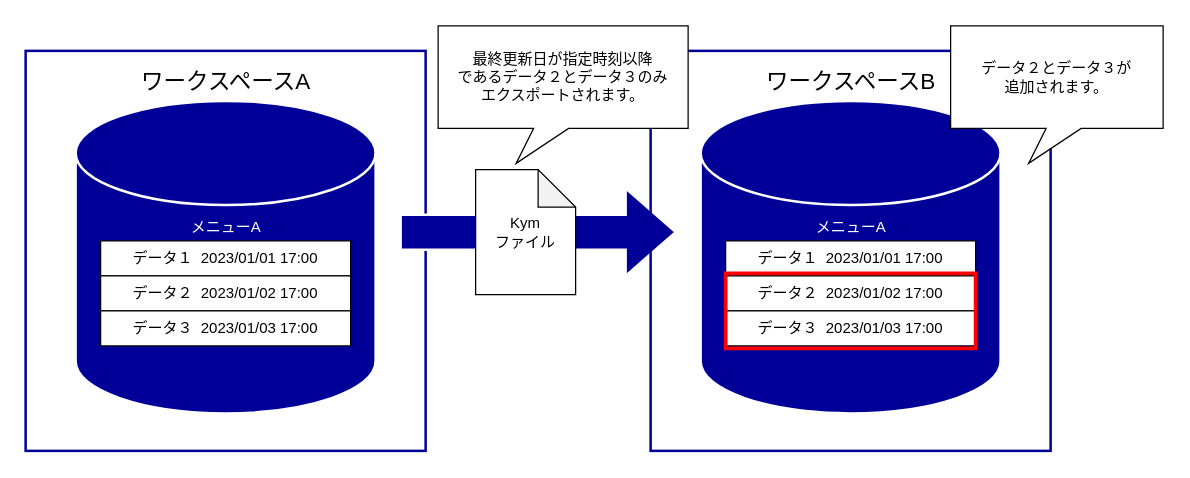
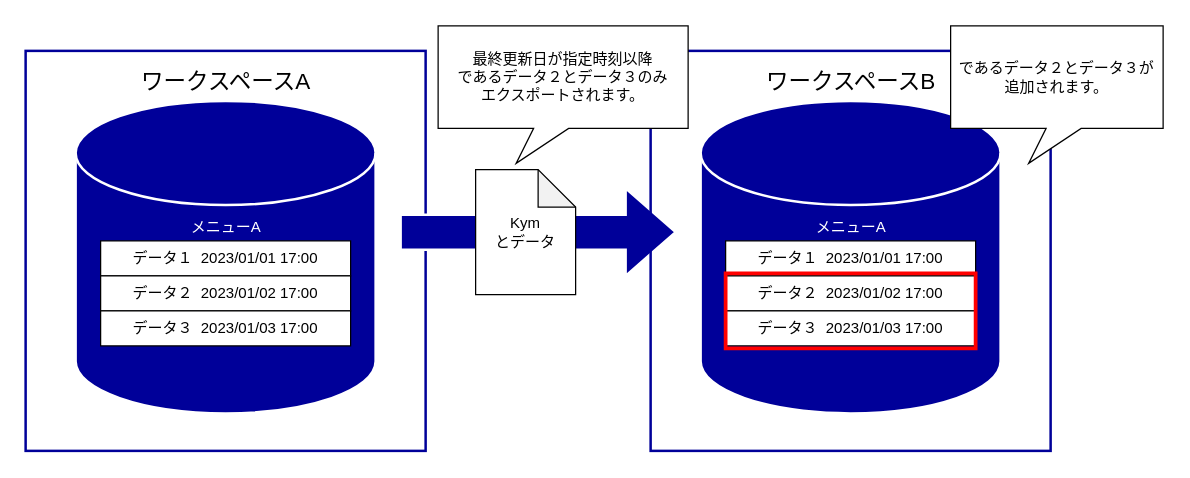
- <mxCell id="20" value="データ２とデータ３が&lt;br&gt;追加されます。" style="whiteSpace=wrap;html=1;shape=mxgraph.basic.rectCallout;dx=90.4;dy=28;boundedLbl=1;" parent="1" vertex="1"><mxGeometry x="760" y="20" width="170" height="110" as="geometry" /></mxCell>
+ <mxCell id="20" value="であるデータ２とデータ３が&lt;br&gt;追加されます。" style="whiteSpace=wrap;html=1;shape=mxgraph.basic.rectCallout;dx=90.4;dy=28;boundedLbl=1;" parent="1" vertex="1"><mxGeometry x="760" y="20" width="170" height="110" as="geometry" /></mxCell>
- <mxCell id="7" value="Kym&lt;br&gt;ファイル" style="shape=note;whiteSpace=wrap;html=1;backgroundOutline=1;darkOpacity=0.05;" parent="1" vertex="1"><mxGeometry x="380" y="135" width="80" height="100" as="geometry" /></mxCell>
+ <mxCell id="7" value="Kym&lt;br&gt;とデータ" style="shape=note;whiteSpace=wrap;html=1;backgroundOutline=1;darkOpacity=0.05;" parent="1" vertex="1"><mxGeometry x="380" y="135" width="80" height="100" as="geometry" /></mxCell>
